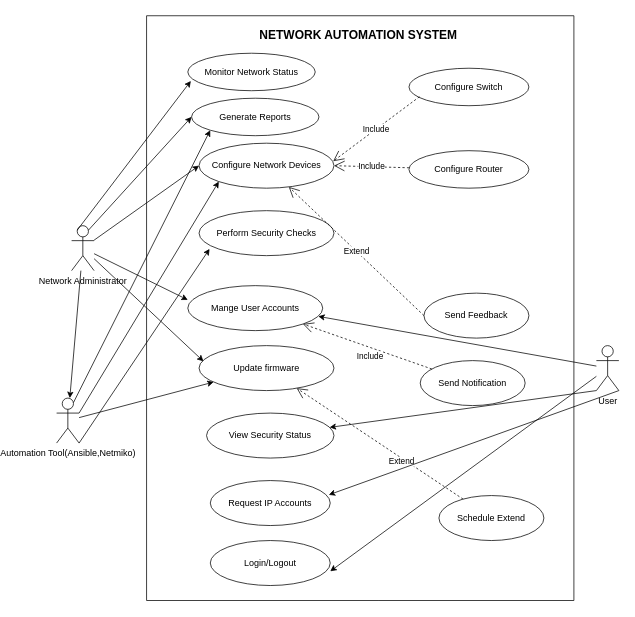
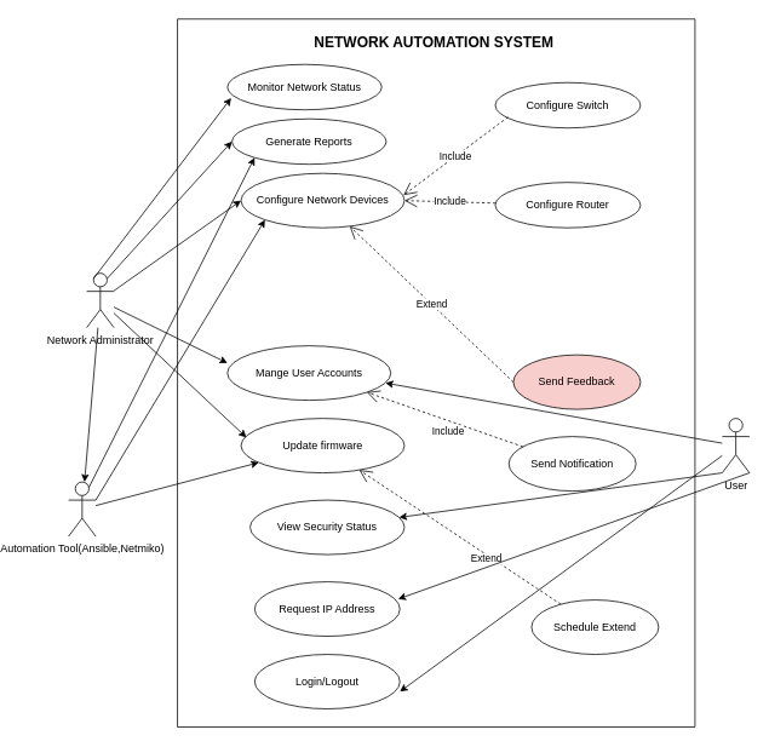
- <mxCell id="7" value="Perform Security Checks" style="ellipse;whiteSpace=wrap;html=1;" vertex="1" parent="1"><mxGeometry x="210" y="280" width="180" height="60" as="geometry" /></mxCell>
- <mxCell id="2" value="Send Feedback" style="ellipse;whiteSpace=wrap;html=1;" vertex="1" parent="1"><mxGeometry x="510" y="390" width="140" height="60" as="geometry" /></mxCell>
+ <mxCell id="2" value="Send Feedback" style="ellipse;whiteSpace=wrap;html=1;fillColor=#f8cecc;" vertex="1" parent="1"><mxGeometry x="510" y="390" width="140" height="60" as="geometry" /></mxCell>
- <mxCell id="25" value="" style="endArrow=classic;html=1;rounded=0;entryX=0.078;entryY=0.85;entryDx=0;entryDy=0;entryPerimeter=0;exitX=1;exitY=1;exitDx=0;exitDy=0;exitPerimeter=0;" edge="1" parent="1" source="22" target="7"><mxGeometry width="50" height="50" relative="1" as="geometry"><mxPoint x="80" y="550" as="sourcePoint" /><mxPoint x="246" y="251" as="targetPoint" /></mxGeometry></mxCell>
- <mxCell id="12" value="Request IP Accounts" style="ellipse;whiteSpace=wrap;html=1;" vertex="1" parent="1"><mxGeometry x="225" y="640" width="160" height="60" as="geometry" /></mxCell>
+ <mxCell id="12" value="Request IP Address" style="ellipse;whiteSpace=wrap;html=1;" vertex="1" parent="1"><mxGeometry x="225" y="640" width="160" height="60" as="geometry" /></mxCell>
